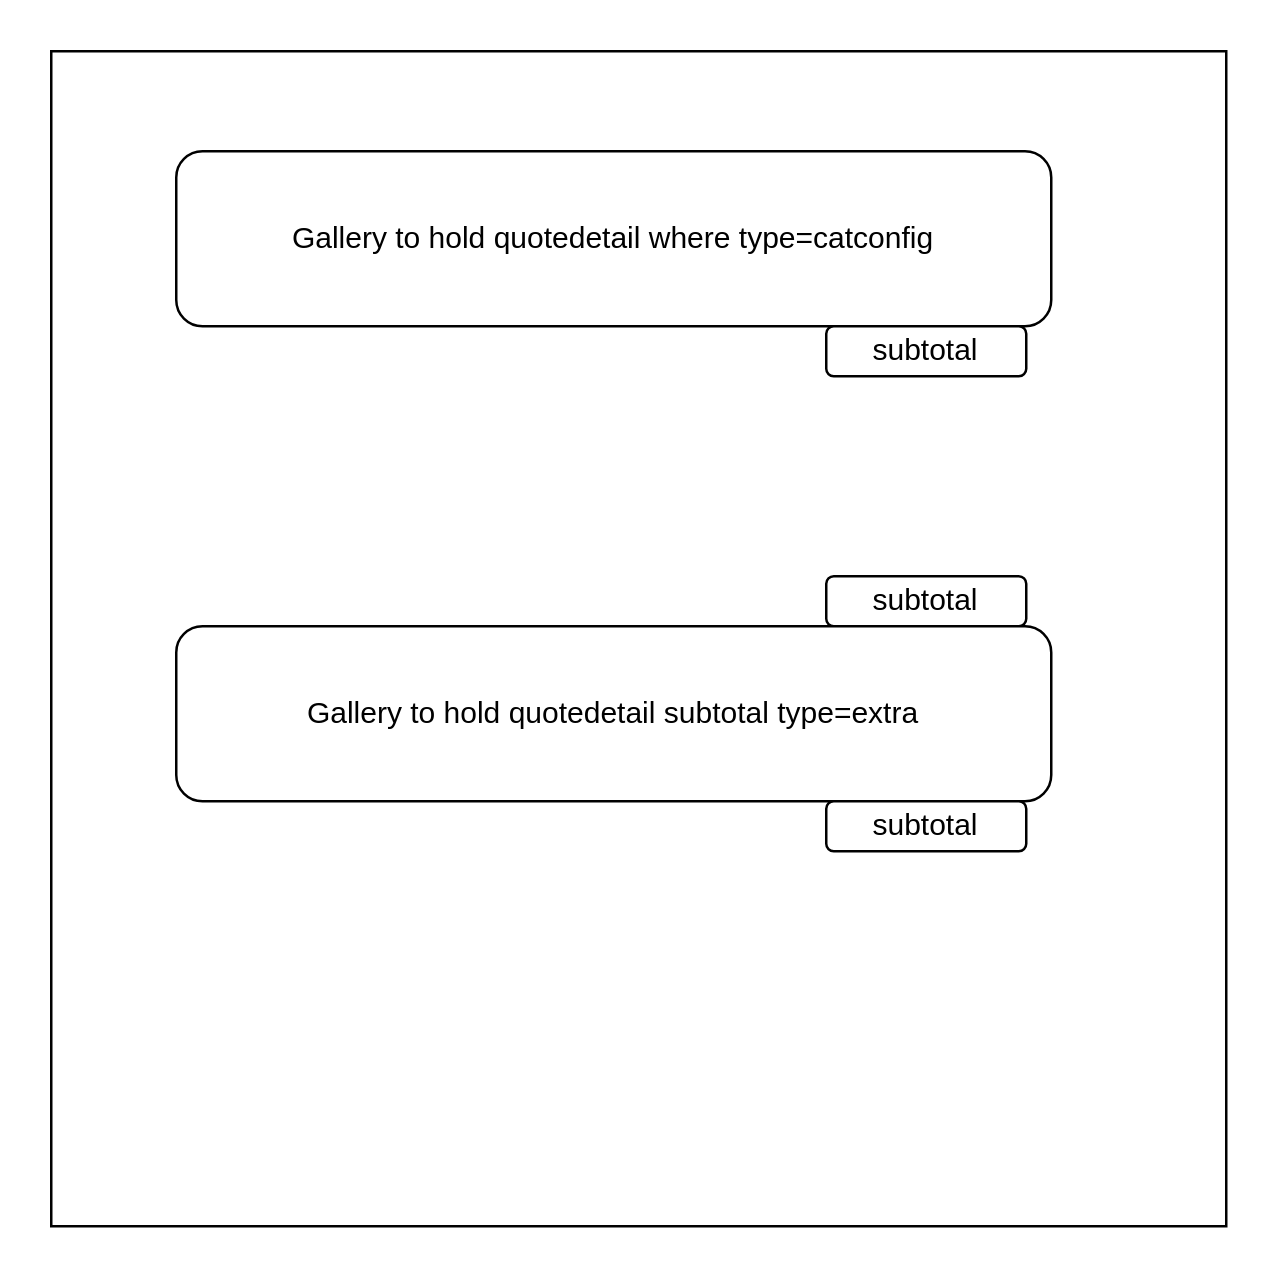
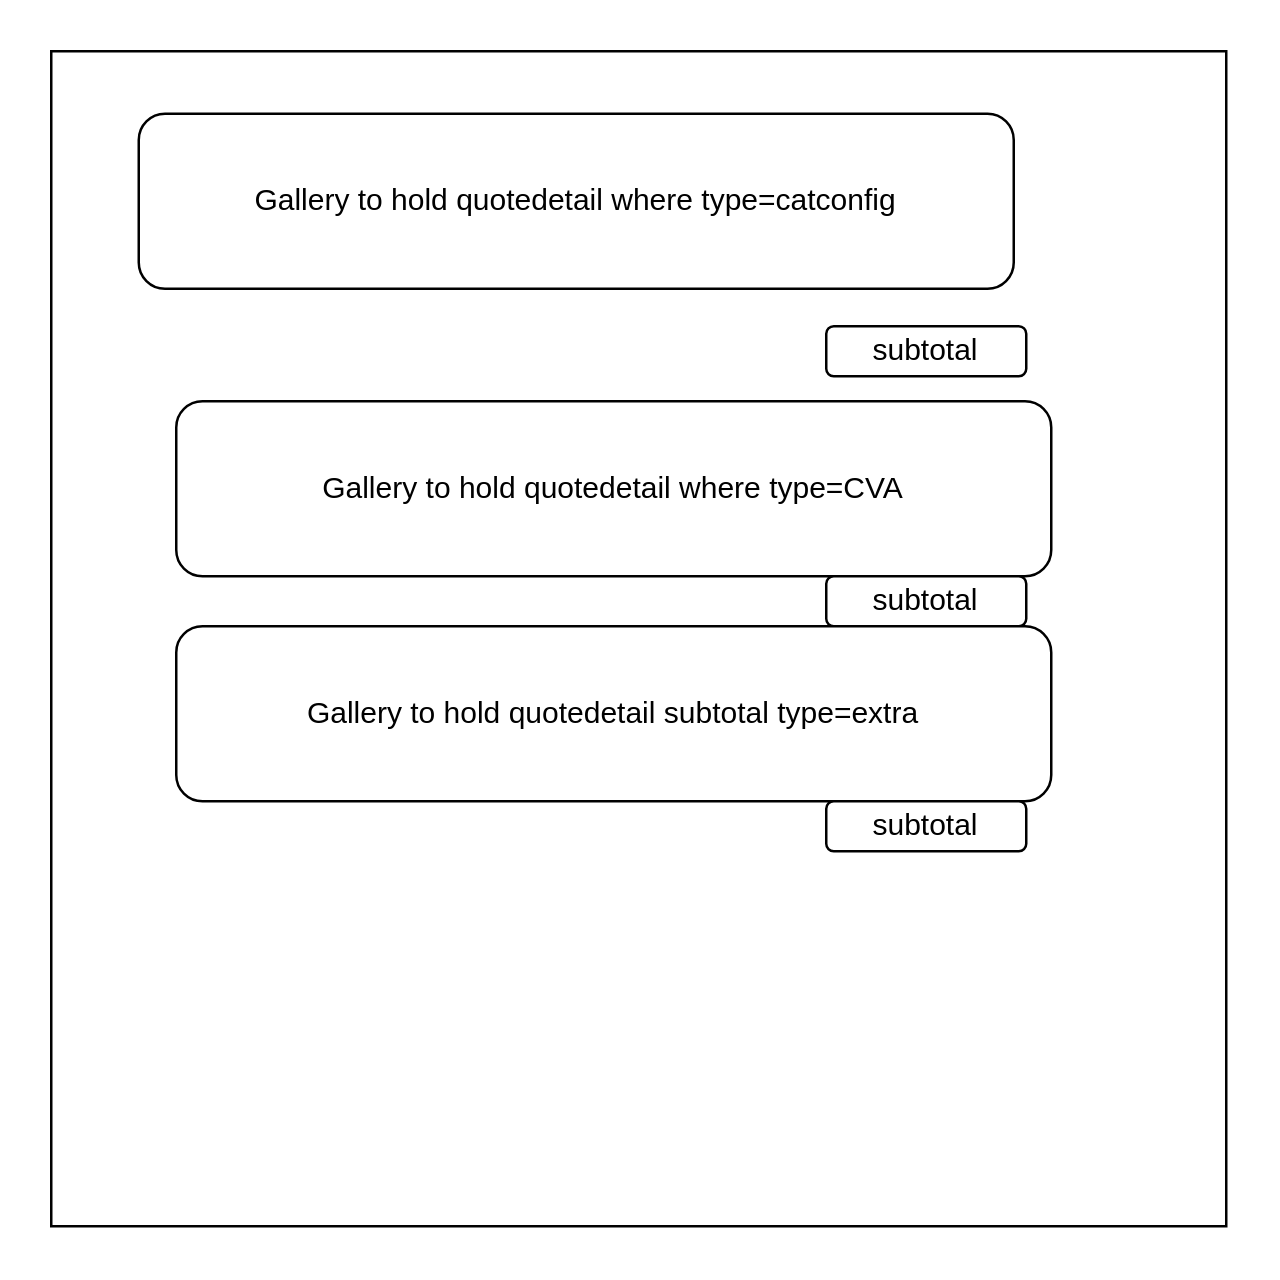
- <mxCell id="3" value="Gallery to hold quotedetail where type=catconfig" style="rounded=1;whiteSpace=wrap;html=1;" vertex="1" parent="1"><mxGeometry x="70" y="60" width="350" height="70" as="geometry" /></mxCell>
+ <mxCell id="3" value="Gallery to hold quotedetail where type=catconfig" style="rounded=1;whiteSpace=wrap;html=1;" vertex="1" parent="1"><mxGeometry x="55" y="45" width="350" height="70" as="geometry" /></mxCell>
+ <mxCell id="4" value="Gallery to hold quotedetail where type=CVA" style="rounded=1;whiteSpace=wrap;html=1;" vertex="1" parent="1"><mxGeometry x="70" y="160" width="350" height="70" as="geometry" /></mxCell>
